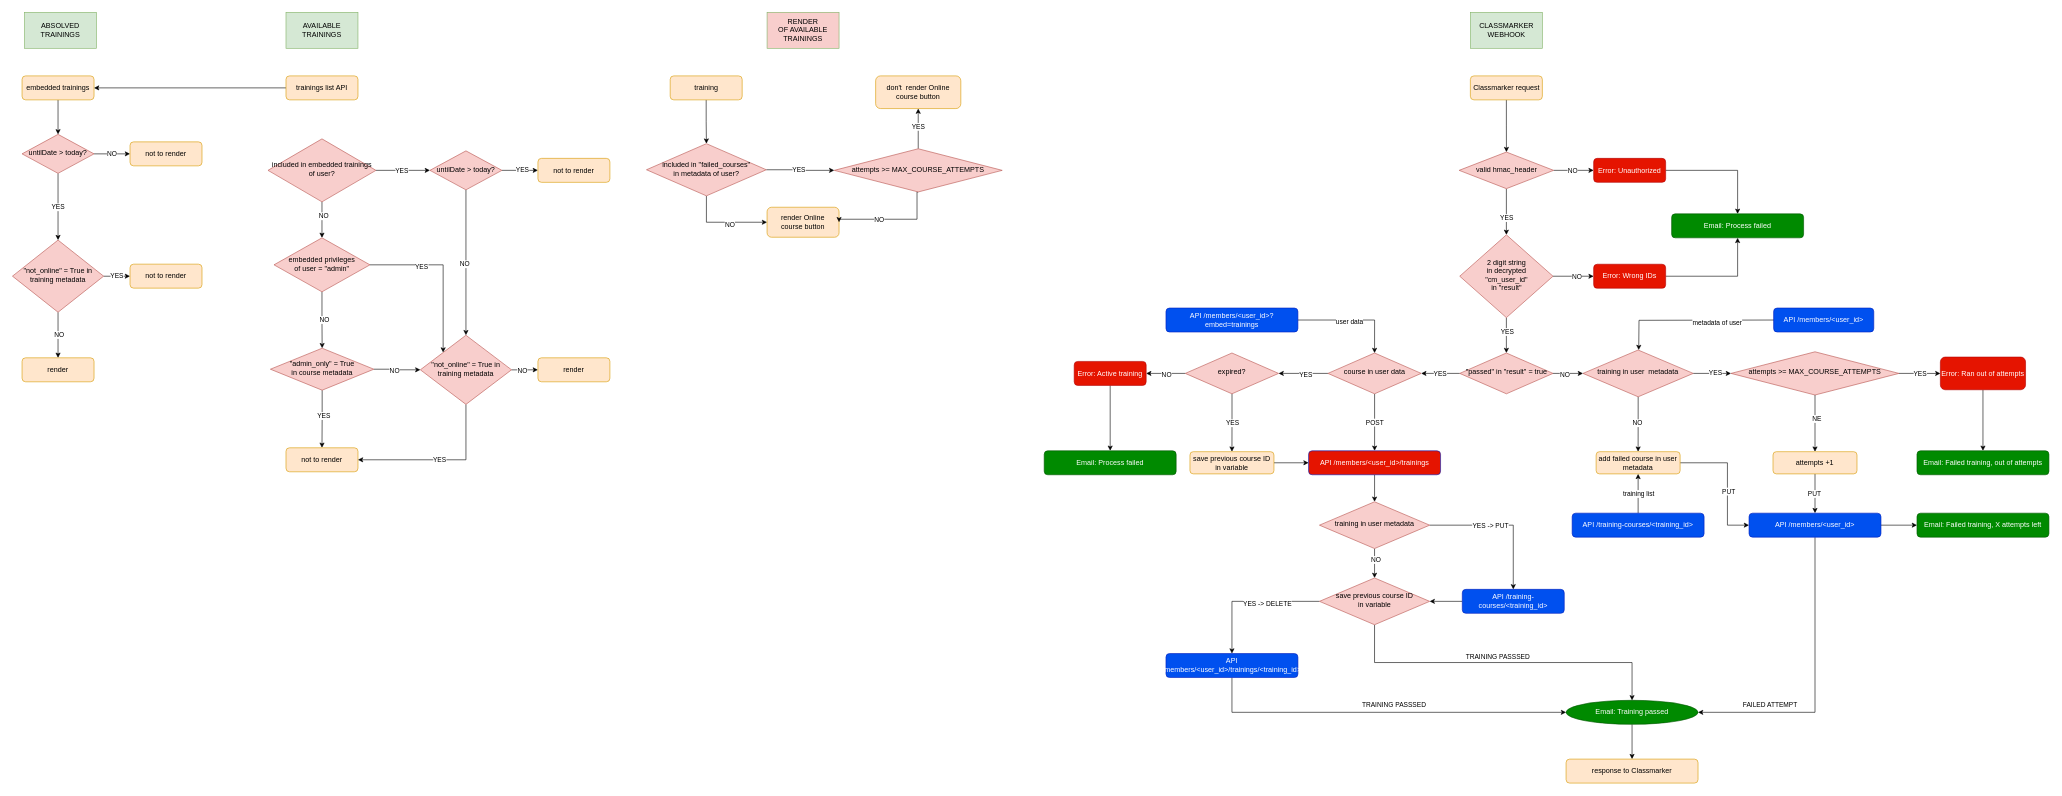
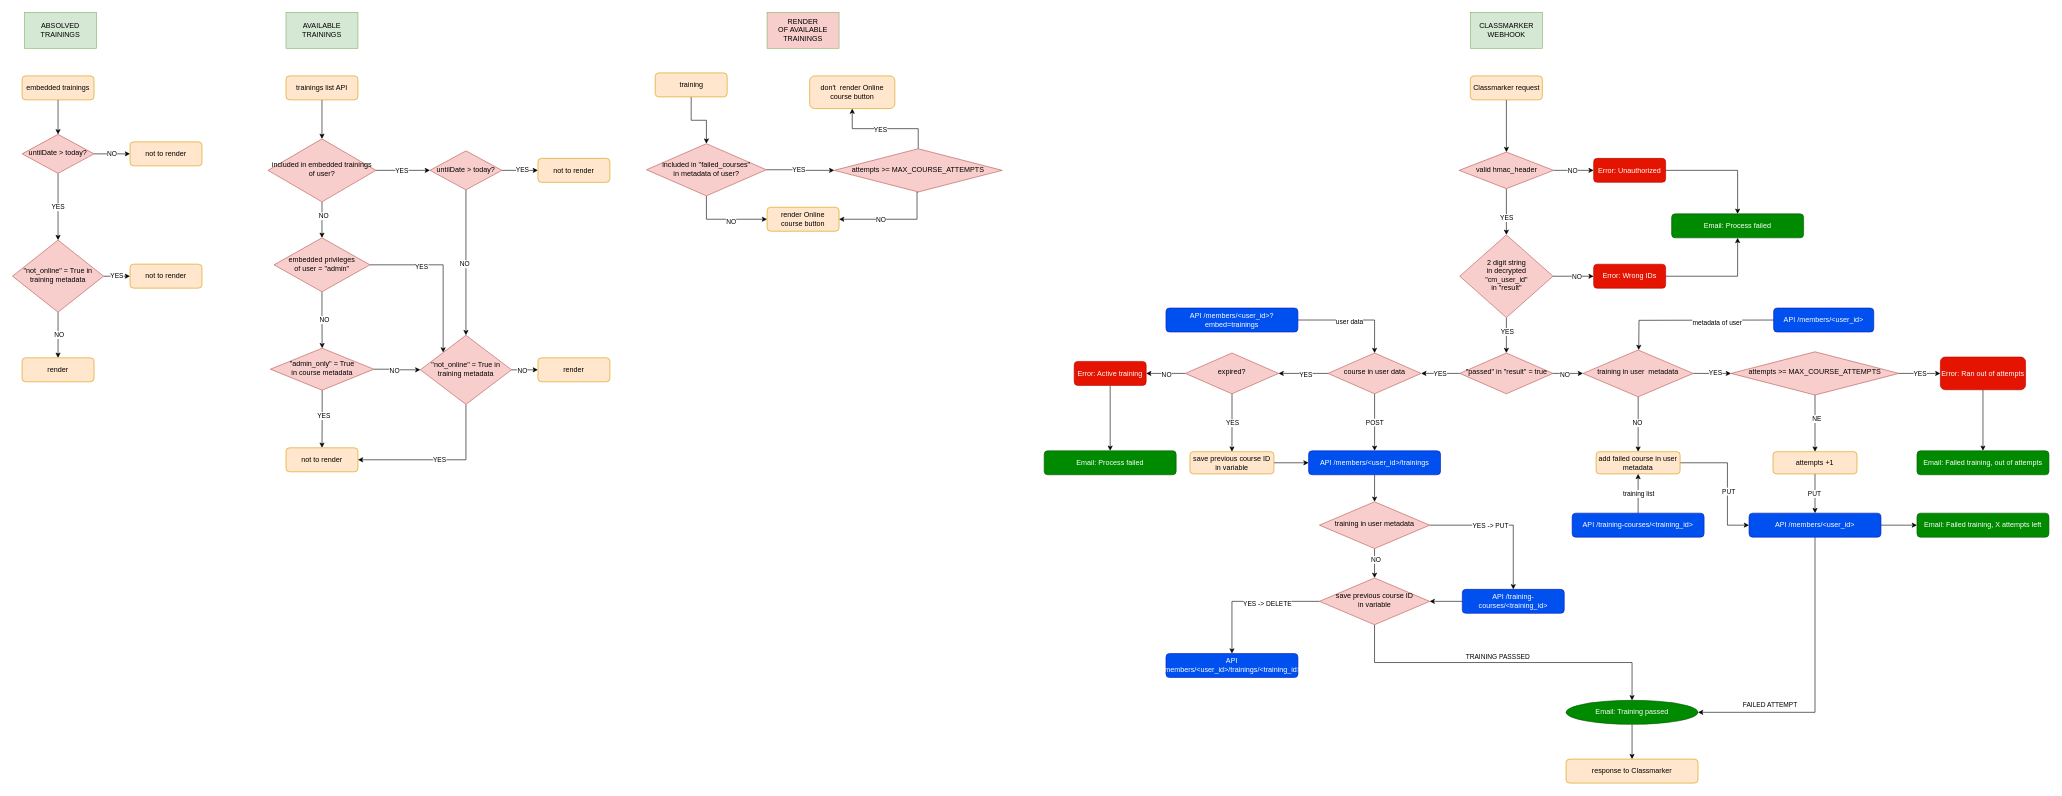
- <mxCell id="8" value="" style="edgeStyle=orthogonalEdgeStyle;rounded=0;orthogonalLoop=1;jettySize=auto;html=1;" parent="1" source="9" target="3" edge="1"><mxGeometry relative="1" as="geometry" /></mxCell>
+ <mxCell id="8" value="" style="edgeStyle=orthogonalEdgeStyle;rounded=0;orthogonalLoop=1;jettySize=auto;html=1;" parent="1" source="9" target="14" edge="1"><mxGeometry relative="1" as="geometry" /></mxCell>
- <mxCell id="34" value="training" style="rounded=1;whiteSpace=wrap;html=1;fontSize=12;glass=0;strokeWidth=1;shadow=0;fillColor=#ffe6cc;strokeColor=#d79b00;" parent="1" vertex="1"><mxGeometry x="1116.5" y="126" width="120" height="40" as="geometry" /></mxCell>
+ <mxCell id="34" value="training" style="rounded=1;whiteSpace=wrap;html=1;fontSize=12;glass=0;strokeWidth=1;shadow=0;fillColor=#ffe6cc;strokeColor=#d79b00;" parent="1" vertex="1"><mxGeometry x="1091.5" y="121" width="120" height="40" as="geometry" /></mxCell>
- <mxCell id="46" value="don't&amp;nbsp; render Online course button" style="rounded=1;whiteSpace=wrap;html=1;fontSize=12;glass=0;strokeWidth=1;shadow=0;fillColor=#ffe6cc;strokeColor=#d79b00;" parent="1" vertex="1"><mxGeometry x="1459" y="126" width="142" height="54.5" as="geometry" /></mxCell>
+ <mxCell id="46" value="don't&amp;nbsp; render Online course button" style="rounded=1;whiteSpace=wrap;html=1;fontSize=12;glass=0;strokeWidth=1;shadow=0;fillColor=#ffe6cc;strokeColor=#d79b00;" parent="1" vertex="1"><mxGeometry x="1349" y="126" width="142" height="54.5" as="geometry" /></mxCell>
- <mxCell id="40" value="render Online&lt;br&gt;course button" style="rounded=1;whiteSpace=wrap;html=1;fontSize=12;glass=0;strokeWidth=1;shadow=0;fillColor=#ffe6cc;strokeColor=#d79b00;" parent="1" vertex="1"><mxGeometry x="1278" y="345" width="120" height="50" as="geometry" /></mxCell>
+ <mxCell id="40" value="render Online&lt;br&gt;course button" style="rounded=1;whiteSpace=wrap;html=1;fontSize=12;glass=0;strokeWidth=1;shadow=0;fillColor=#ffe6cc;strokeColor=#d79b00;" parent="1" vertex="1"><mxGeometry x="1278" y="345" width="120" height="40" as="geometry" /></mxCell>
- <mxCell id="116" value="API /members/&amp;lt;user_id&amp;gt;/trainings" style="rounded=1;whiteSpace=wrap;html=1;fontSize=12;glass=0;strokeWidth=1;shadow=0;fillColor=#e51400;strokeColor=#001DBC;fontColor=#ffffff;" parent="1" vertex="1"><mxGeometry x="2180.75" y="751" width="220" height="40" as="geometry" /></mxCell>
+ <mxCell id="116" value="API /members/&amp;lt;user_id&amp;gt;/trainings" style="rounded=1;whiteSpace=wrap;html=1;fontSize=12;glass=0;strokeWidth=1;shadow=0;fillColor=#0050ef;strokeColor=#001DBC;fontColor=#ffffff;" parent="1" vertex="1"><mxGeometry x="2180.75" y="751" width="220" height="40" as="geometry" /></mxCell>
- <mxCell id="124" value="" style="edgeStyle=orthogonalEdgeStyle;rounded=0;orthogonalLoop=1;jettySize=auto;html=1;entryX=0;entryY=0.5;entryDx=0;entryDy=0;exitX=0.5;exitY=1;exitDx=0;exitDy=0;" parent="1" source="126" target="102" edge="1"><mxGeometry relative="1" as="geometry"><mxPoint x="2303" y="1109" as="targetPoint" /></mxGeometry></mxCell>
- <mxCell id="125" value="TRAINING PASSSED" style="edgeLabel;html=1;align=center;verticalAlign=middle;resizable=0;points=[];" parent="124" vertex="1" connectable="0"><mxGeometry x="0.123" y="1" relative="1" as="geometry"><mxPoint x="-18" y="-12" as="offset" /></mxGeometry></mxCell>
